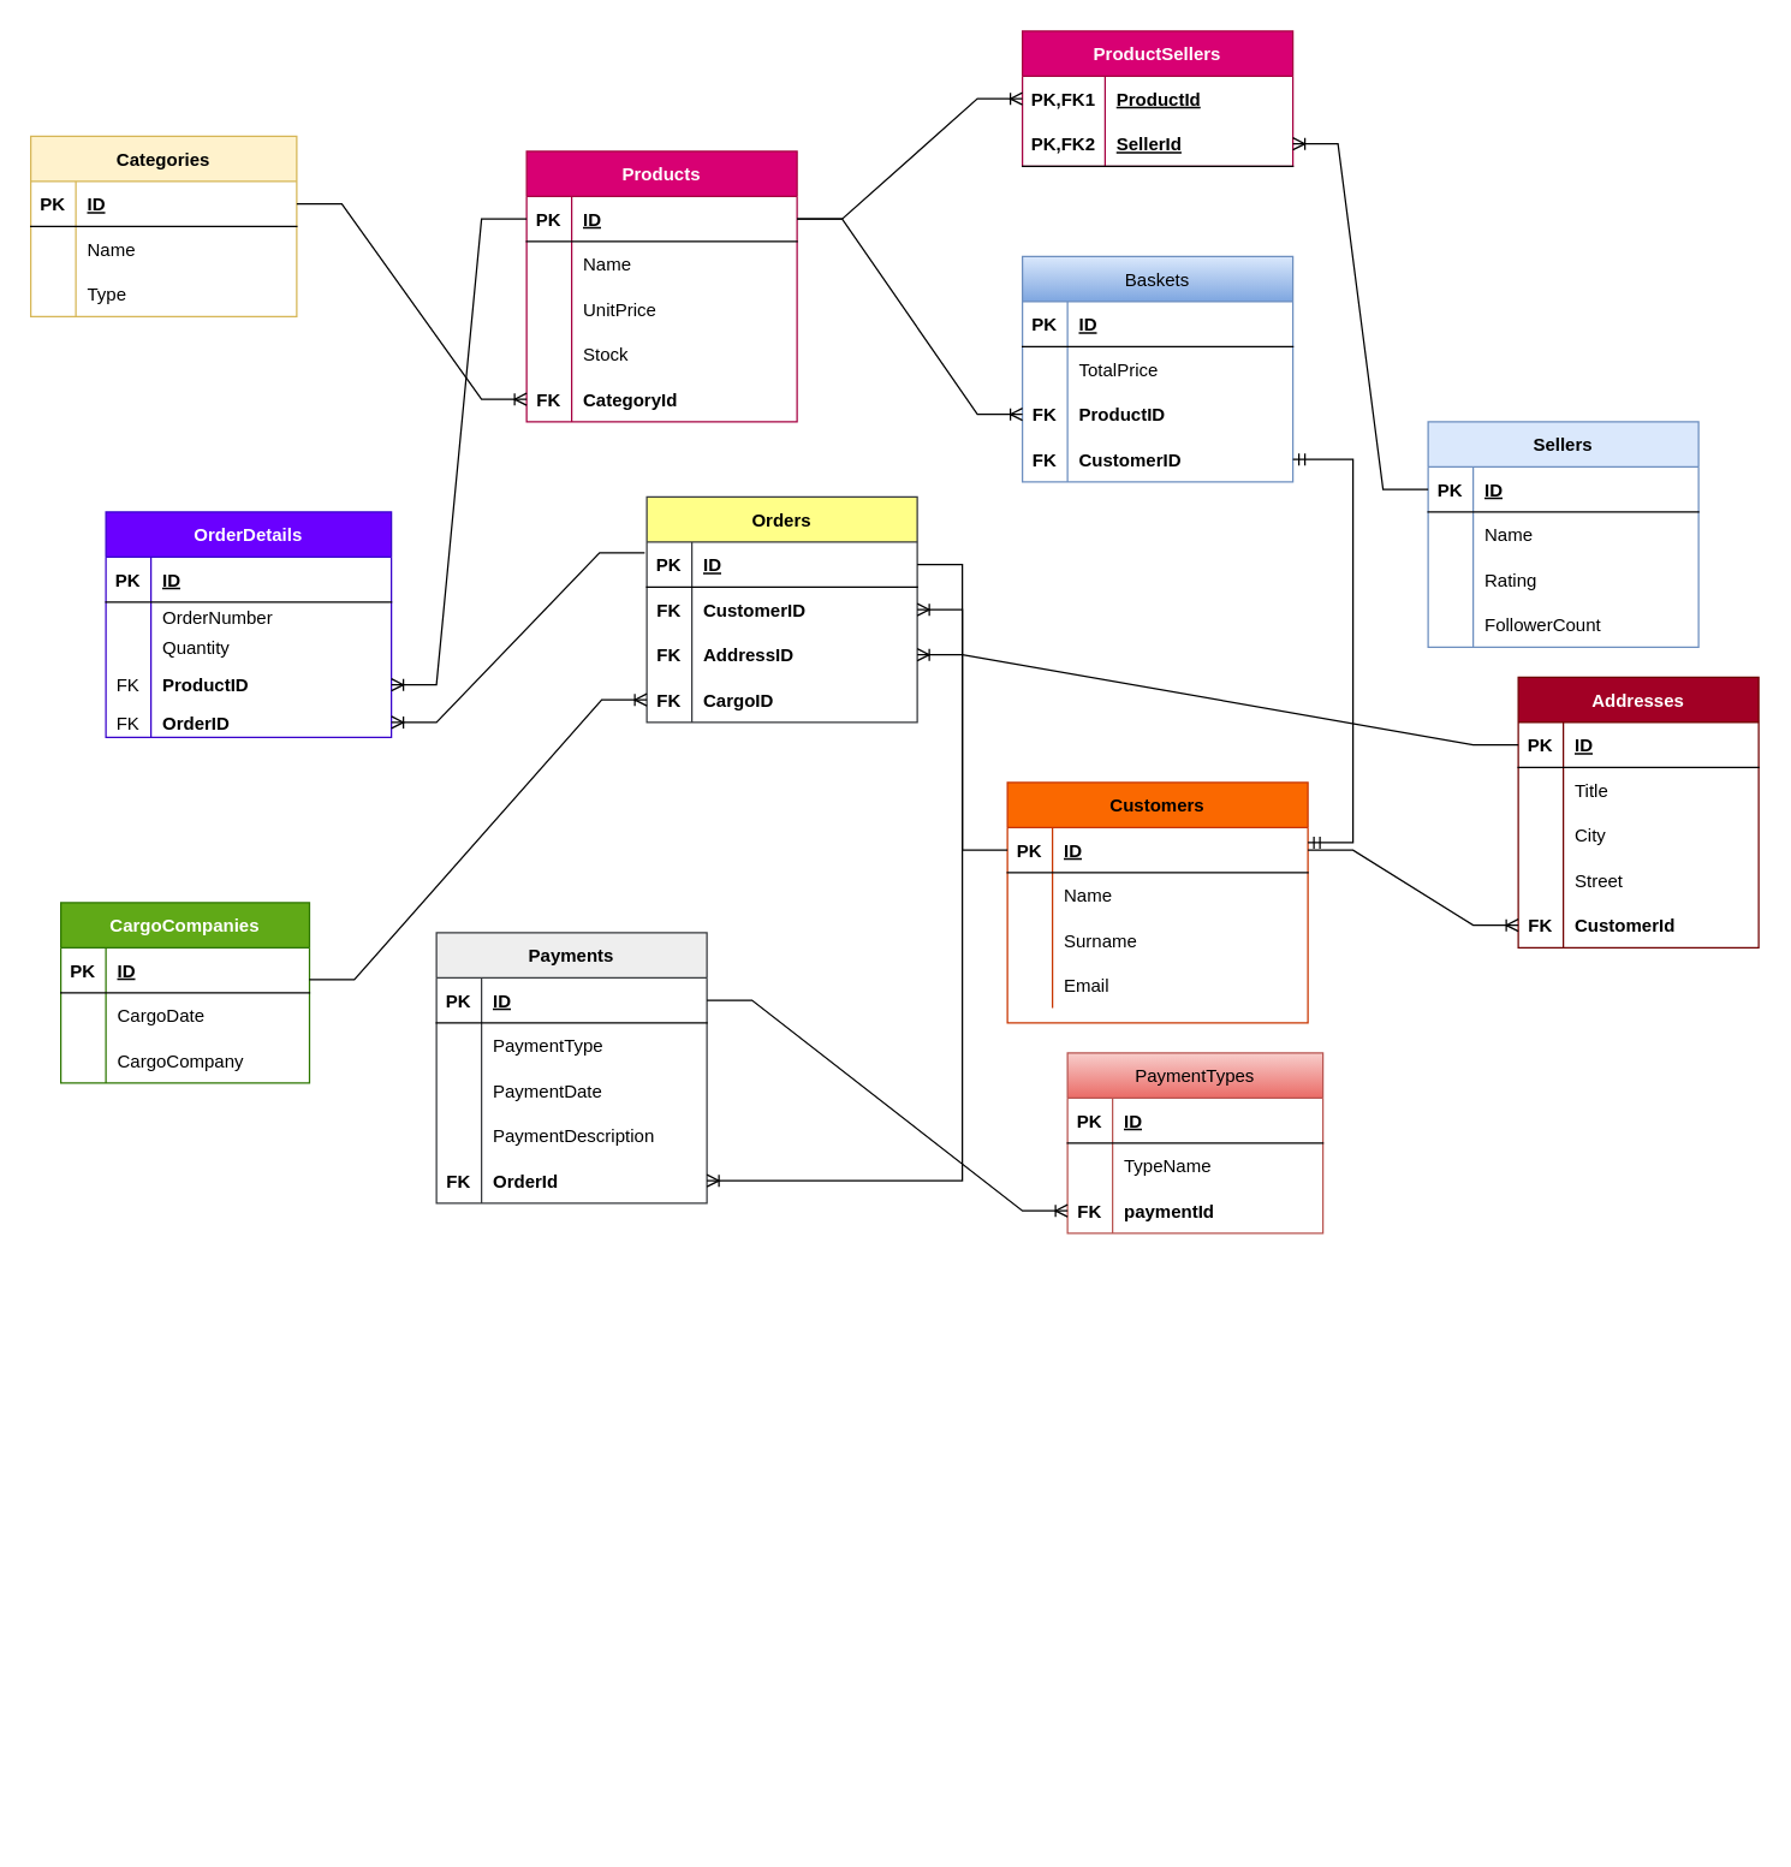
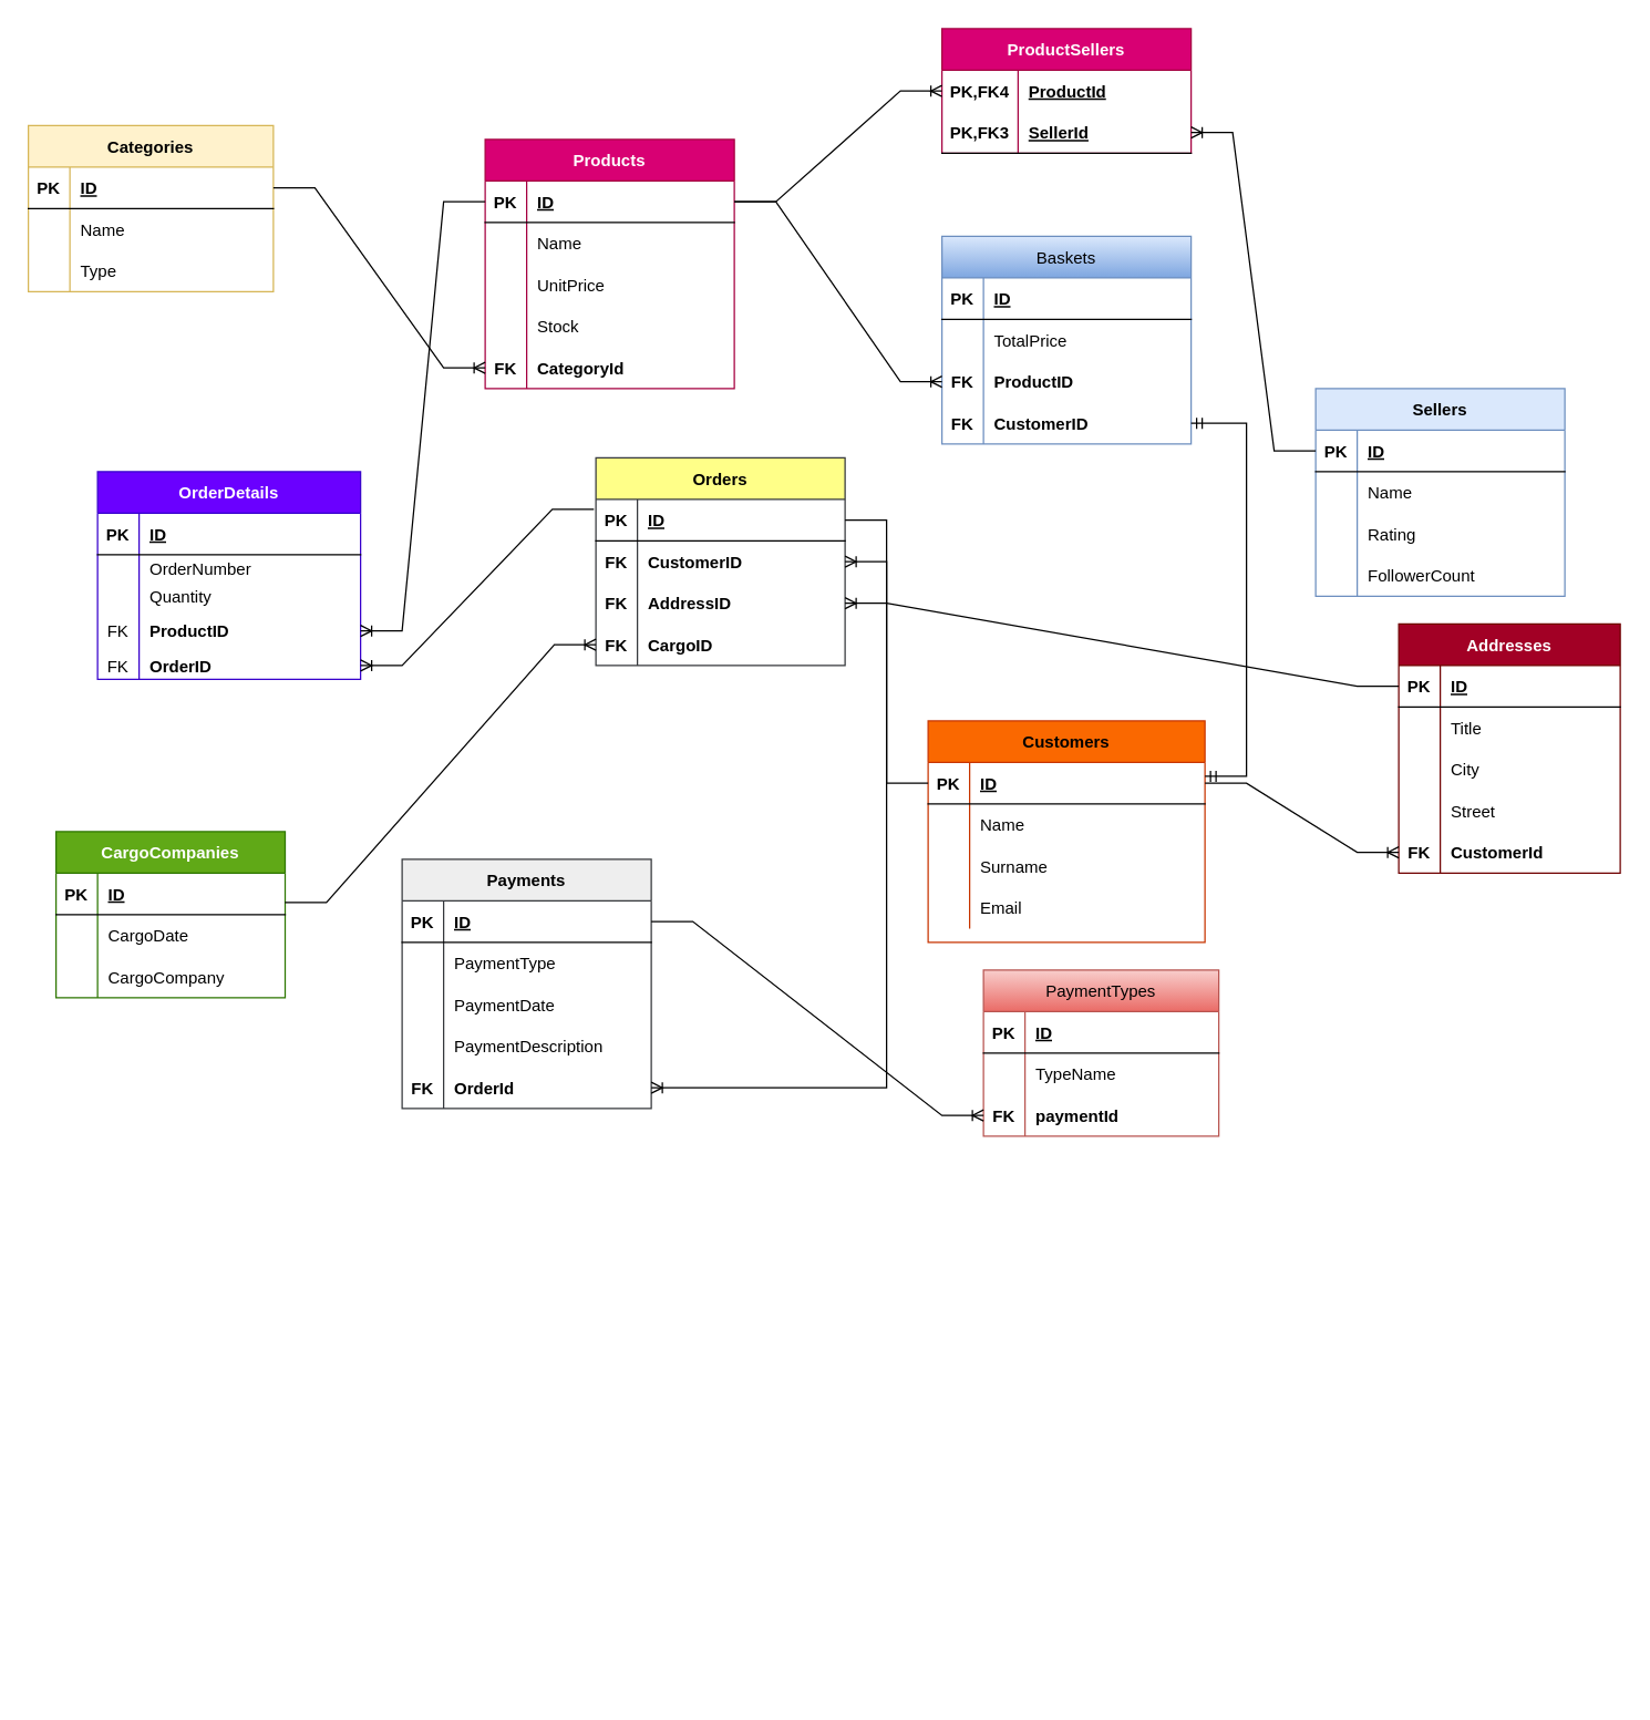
- <mxCell id="73" value="PK,FK1" style="shape=partialRectangle;connectable=0;fillColor=none;top=0;left=0;bottom=0;right=0;fontStyle=1;overflow=hidden;" vertex="1" parent="72"><mxGeometry width="55" height="30" as="geometry"><mxRectangle width="55" height="30" as="alternateBounds" /></mxGeometry></mxCell>
+ <mxCell id="73" value="PK,FK4" style="shape=partialRectangle;connectable=0;fillColor=none;top=0;left=0;bottom=0;right=0;fontStyle=1;overflow=hidden;" vertex="1" parent="72"><mxGeometry width="55" height="30" as="geometry"><mxRectangle width="55" height="30" as="alternateBounds" /></mxGeometry></mxCell>
- <mxCell id="76" value="PK,FK2" style="shape=partialRectangle;connectable=0;fillColor=none;top=0;left=0;bottom=0;right=0;fontStyle=1;overflow=hidden;" vertex="1" parent="75"><mxGeometry width="55" height="30" as="geometry"><mxRectangle width="55" height="30" as="alternateBounds" /></mxGeometry></mxCell>
+ <mxCell id="76" value="PK,FK3" style="shape=partialRectangle;connectable=0;fillColor=none;top=0;left=0;bottom=0;right=0;fontStyle=1;overflow=hidden;" vertex="1" parent="75"><mxGeometry width="55" height="30" as="geometry"><mxRectangle width="55" height="30" as="alternateBounds" /></mxGeometry></mxCell>
